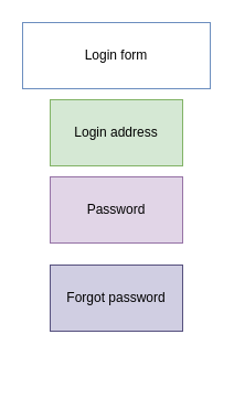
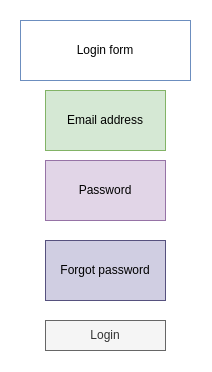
- <mxCell id="3" value="Login address" style="rounded=0;whiteSpace=wrap;html=1;fillColor=#d5e8d4;strokeColor=#82b366;" parent="1" vertex="1"><mxGeometry x="45" y="90" width="120" height="60" as="geometry" /></mxCell>
+ <mxCell id="3" value="Email address" style="rounded=0;whiteSpace=wrap;html=1;fillColor=#d5e8d4;strokeColor=#82b366;" parent="1" vertex="1"><mxGeometry x="45" y="90" width="120" height="60" as="geometry" /></mxCell>
+ <mxCell id="6" value="Login" style="rounded=0;whiteSpace=wrap;html=1;fillColor=#f5f5f5;strokeColor=#666666;fontColor=#333333;" parent="1" vertex="1"><mxGeometry x="45" y="320" width="120" height="30" as="geometry" /></mxCell>
